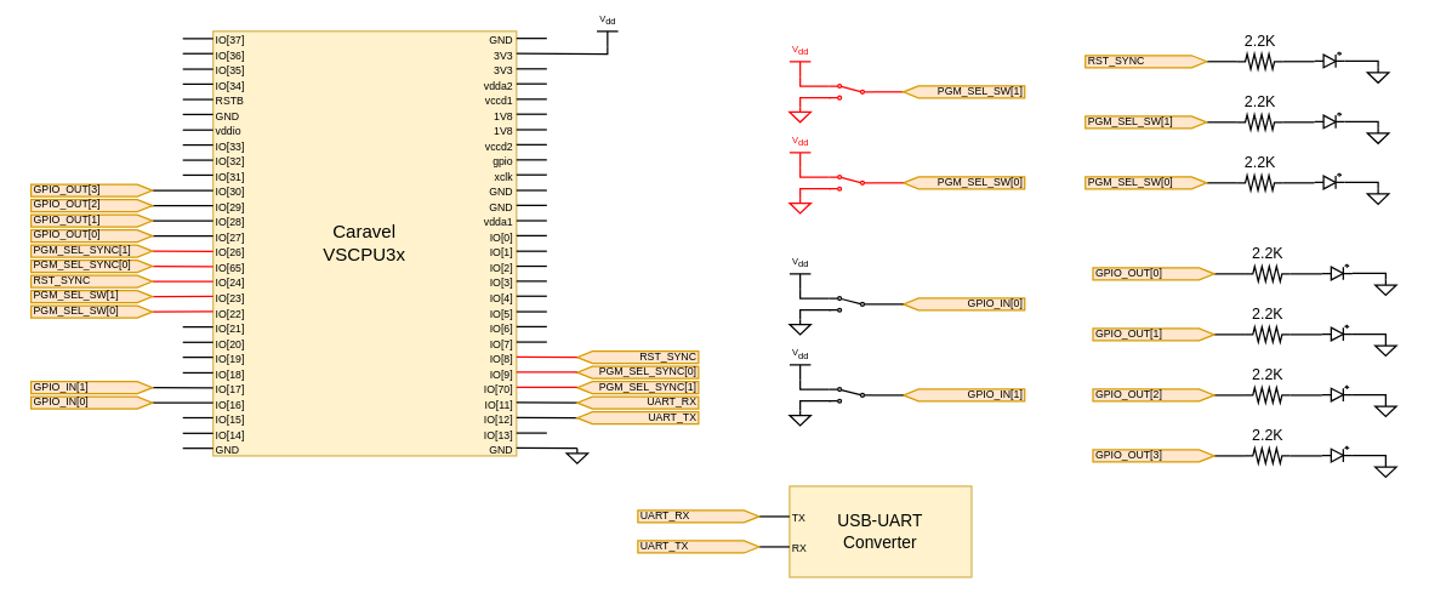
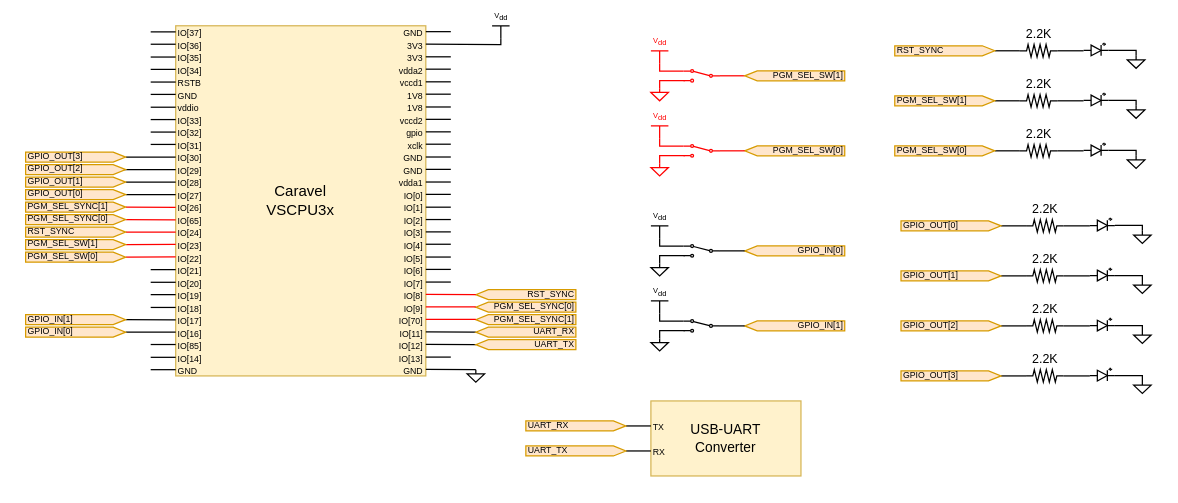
- <mxCell id="29" value="&lt;font style=&quot;font-size: 7px;&quot;&gt;IO[15]&lt;/font&gt;" style="text;html=1;strokeColor=none;fillColor=none;align=left;verticalAlign=middle;whiteSpace=wrap;rounded=0;" parent="1" vertex="1"><mxGeometry x="140" y="270" width="40" height="10" as="geometry" /></mxCell>
+ <mxCell id="29" value="&lt;font style=&quot;font-size: 7px;&quot;&gt;IO[85]&lt;/font&gt;" style="text;html=1;strokeColor=none;fillColor=none;align=left;verticalAlign=middle;whiteSpace=wrap;rounded=0;" parent="1" vertex="1"><mxGeometry x="140" y="270" width="40" height="10" as="geometry" /></mxCell>
